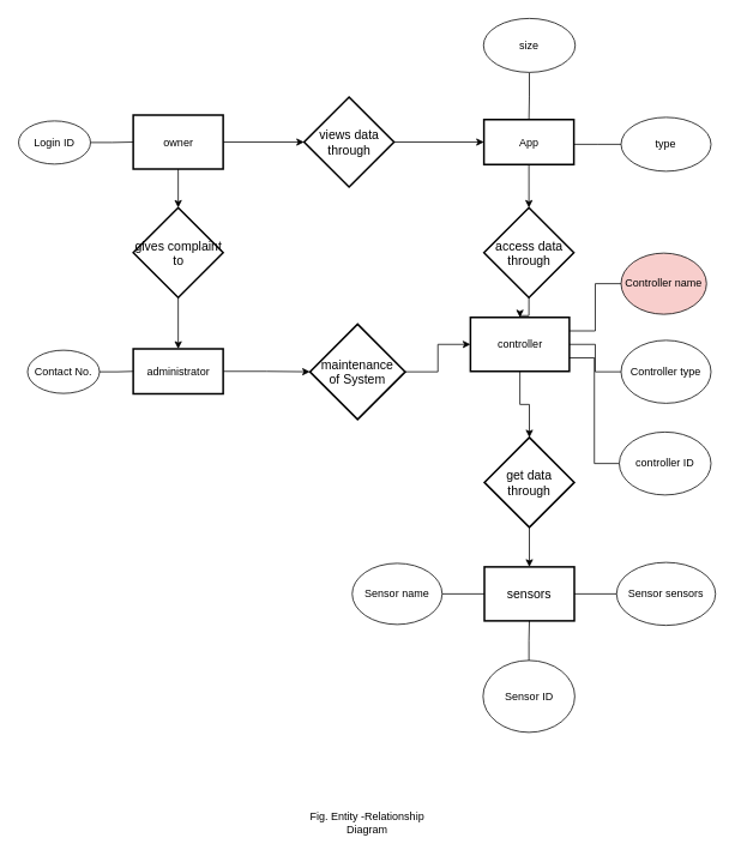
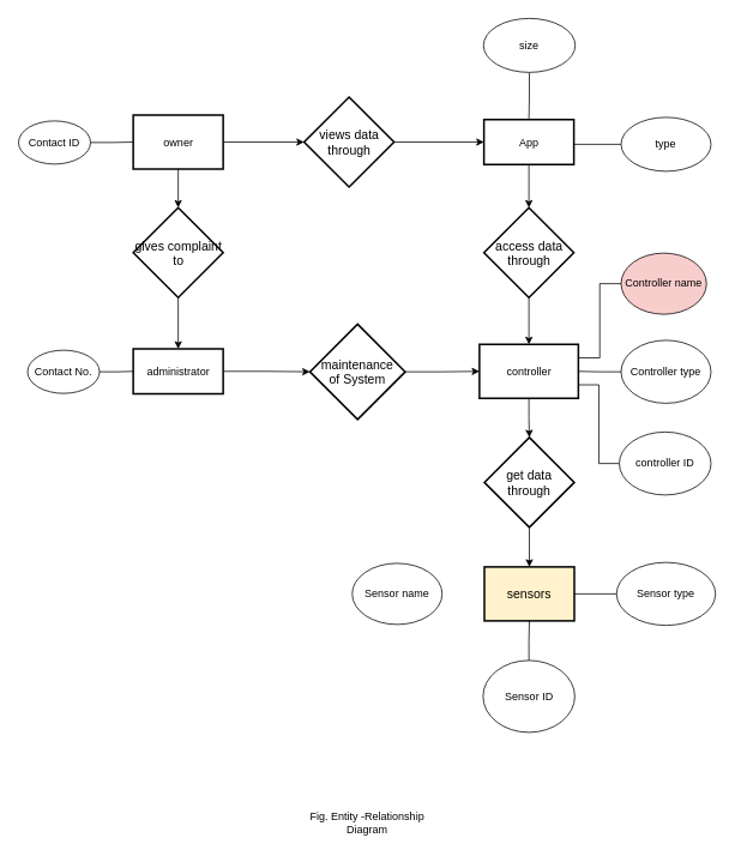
- <mxCell id="10" value="Login ID" style="ellipse;whiteSpace=wrap;html=1;fontSize=12;" parent="1" vertex="1"><mxGeometry x="20" y="134" width="80" height="48" as="geometry" /></mxCell>
+ <mxCell id="10" value="Contact ID" style="ellipse;whiteSpace=wrap;html=1;fontSize=12;" parent="1" vertex="1"><mxGeometry x="20" y="134" width="80" height="48" as="geometry" /></mxCell>
- <mxCell id="8" value="controller" style="strokeWidth=2;whiteSpace=wrap;html=1;align=center;fontSize=12;" parent="1" vertex="1"><mxGeometry x="522.5" y="352.5" width="110" height="60" as="geometry" /></mxCell>
+ <mxCell id="8" value="controller" style="strokeWidth=2;whiteSpace=wrap;html=1;align=center;fontSize=12;" parent="1" vertex="1"><mxGeometry x="532.5" y="382.5" width="110" height="60" as="geometry" /></mxCell>
- <mxCell id="28" value="" style="edgeStyle=orthogonalEdgeStyle;rounded=0;orthogonalLoop=1;jettySize=auto;html=1;endArrow=none;endFill=0;fontSize=12;" parent="1" source="29" target="21" edge="1"><mxGeometry relative="1" as="geometry" /></mxCell>
- <mxCell id="21" value="sensors" style="strokeWidth=2;whiteSpace=wrap;html=1;align=center;fontSize=14;" parent="1" vertex="1"><mxGeometry x="538" y="630" width="100" height="60" as="geometry" /></mxCell>
+ <mxCell id="21" value="sensors" style="strokeWidth=2;whiteSpace=wrap;html=1;align=center;fontSize=14;fillColor=#fff2cc;" parent="1" vertex="1"><mxGeometry x="538" y="630" width="100" height="60" as="geometry" /></mxCell>
- <mxCell id="31" value="Sensor sensors" style="ellipse;whiteSpace=wrap;html=1;fontSize=12;" parent="1" vertex="1"><mxGeometry x="685" y="625" width="110" height="70" as="geometry" /></mxCell>
+ <mxCell id="31" value="Sensor type" style="ellipse;whiteSpace=wrap;html=1;fontSize=12;" parent="1" vertex="1"><mxGeometry x="685" y="625" width="110" height="70" as="geometry" /></mxCell>
